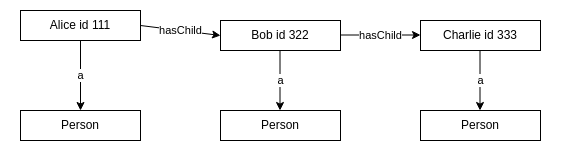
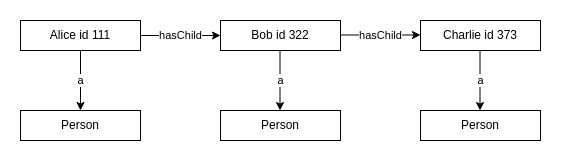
- <mxCell id="2" value="Alice id 111" style="rounded=0;whiteSpace=wrap;html=1;fillColor=none;" parent="1" vertex="1"><mxGeometry x="20" y="10" width="120" height="30" as="geometry" /></mxCell>
+ <mxCell id="2" value="Alice id 111" style="rounded=0;whiteSpace=wrap;html=1;fillColor=none;" parent="1" vertex="1"><mxGeometry x="20" y="20" width="120" height="30" as="geometry" /></mxCell>
- <mxCell id="3" value="Charlie id 333" style="rounded=0;whiteSpace=wrap;html=1;fillColor=none;" parent="1" vertex="1"><mxGeometry x="420" y="20" width="120" height="30" as="geometry" /></mxCell>
+ <mxCell id="3" value="Charlie id 373" style="rounded=0;whiteSpace=wrap;html=1;fillColor=none;" parent="1" vertex="1"><mxGeometry x="420" y="20" width="120" height="30" as="geometry" /></mxCell>
